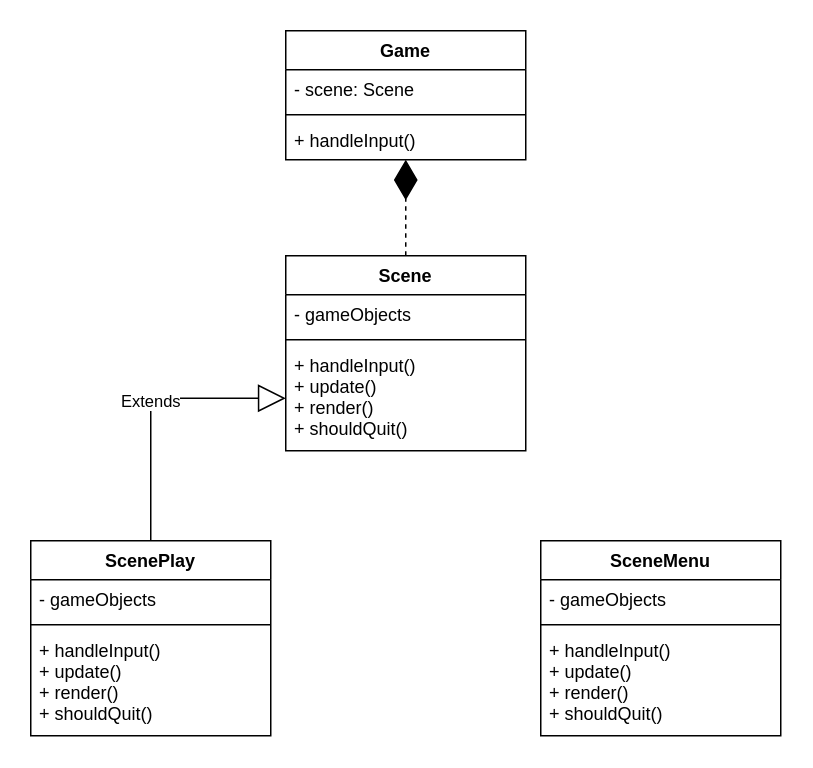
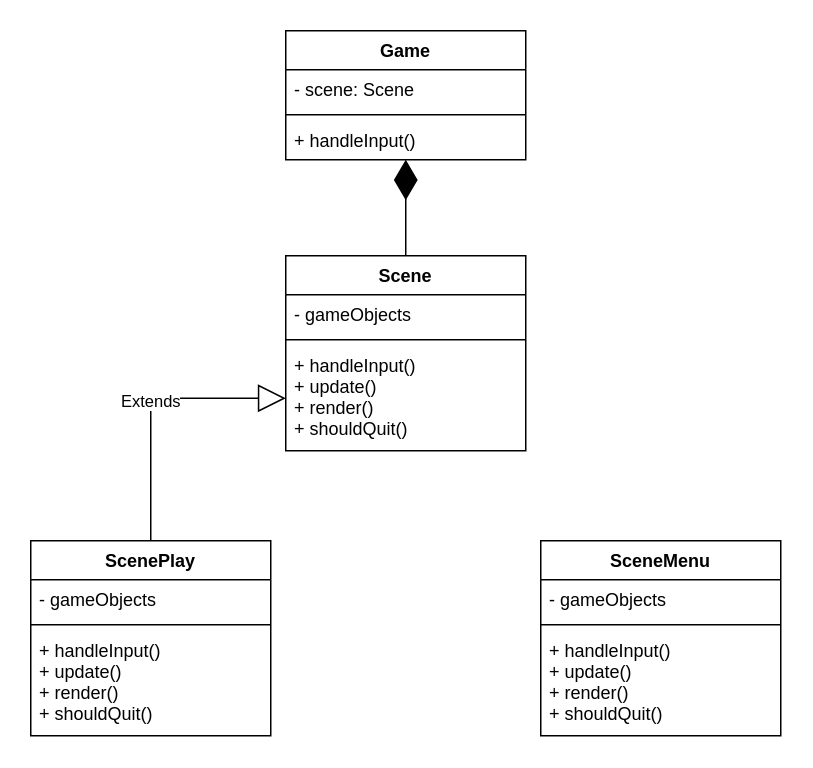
- <mxCell id="19" value="" style="endArrow=diamondThin;endFill=1;endSize=24;html=1;rounded=0;dashed=1;" edge="1" parent="1" source="6" target="2"><mxGeometry width="160" relative="1" as="geometry"><mxPoint x="370" y="120" as="sourcePoint" /><mxPoint x="530" y="120" as="targetPoint" /></mxGeometry></mxCell>
+ <mxCell id="19" value="" style="endArrow=diamondThin;endFill=1;endSize=24;html=1;rounded=0;" edge="1" parent="1" source="6" target="2"><mxGeometry width="160" relative="1" as="geometry"><mxPoint x="370" y="120" as="sourcePoint" /><mxPoint x="530" y="120" as="targetPoint" /></mxGeometry></mxCell>
